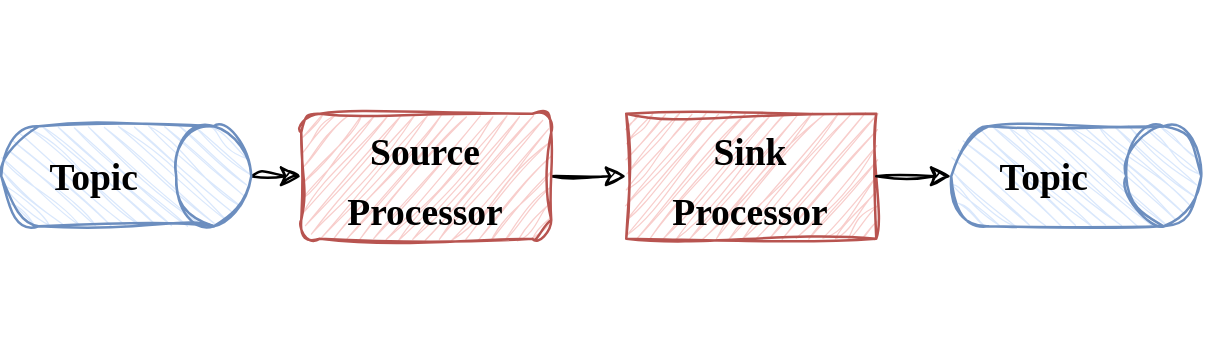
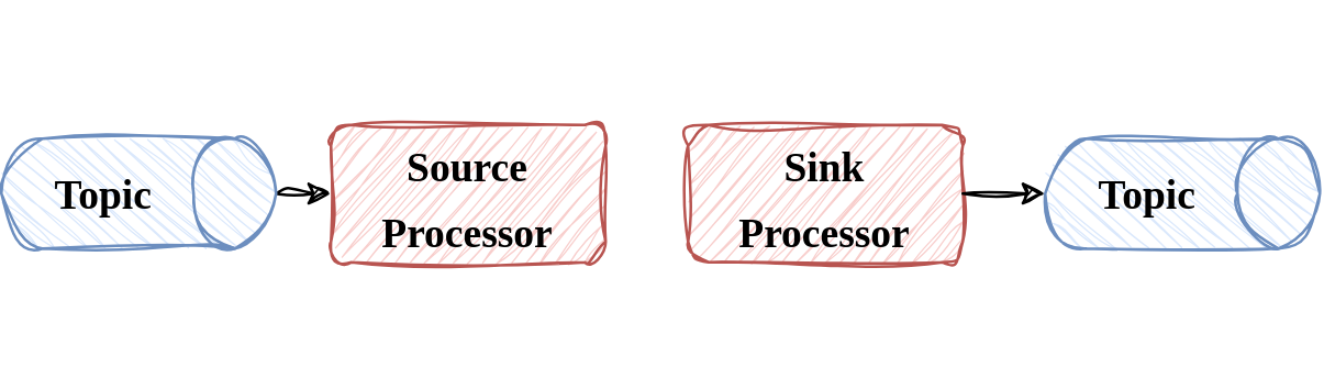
- <mxCell id="4" style="edgeStyle=orthogonalEdgeStyle;rounded=0;sketch=1;hachureGap=4;jiggle=2;curveFitting=1;orthogonalLoop=1;jettySize=auto;html=1;exitX=1;exitY=0.5;exitDx=0;exitDy=0;entryX=0;entryY=0.5;entryDx=0;entryDy=0;fontFamily=Architects Daughter;fontSource=https%3A%2F%2Ffonts.googleapis.com%2Fcss%3Ffamily%3DArchitects%2BDaughter;fontSize=16;" edge="1" parent="1" source="5" target="6"><mxGeometry relative="1" as="geometry" /></mxCell>
- <mxCell id="6" value="&lt;b style=&quot;font-size: 15px;&quot;&gt;Sink&lt;br&gt;Processor&lt;/b&gt;" style="rounded=0;whiteSpace=wrap;html=1;sketch=1;hachureGap=4;jiggle=2;curveFitting=1;fontFamily=Architects Daughter;fontSource=https%3A%2F%2Ffonts.googleapis.com%2Fcss%3Ffamily%3DArchitects%2BDaughter;fontSize=20;fillColor=#f8cecc;strokeColor=#b85450;" vertex="1" parent="1"><mxGeometry x="240" y="45" width="100" height="50" as="geometry" /></mxCell>
+ <mxCell id="6" value="&lt;b style=&quot;font-size: 15px;&quot;&gt;Sink&lt;br&gt;Processor&lt;/b&gt;" style="whiteSpace=wrap;html=1;sketch=1;hachureGap=4;jiggle=2;curveFitting=1;fontFamily=Architects Daughter;fontSource=https%3A%2F%2Ffonts.googleapis.com%2Fcss%3Ffamily%3DArchitects%2BDaughter;fontSize=20;fillColor=#f8cecc;strokeColor=#b85450;rounded=1;" vertex="1" parent="1"><mxGeometry x="240" y="45" width="100" height="50" as="geometry" /></mxCell>
